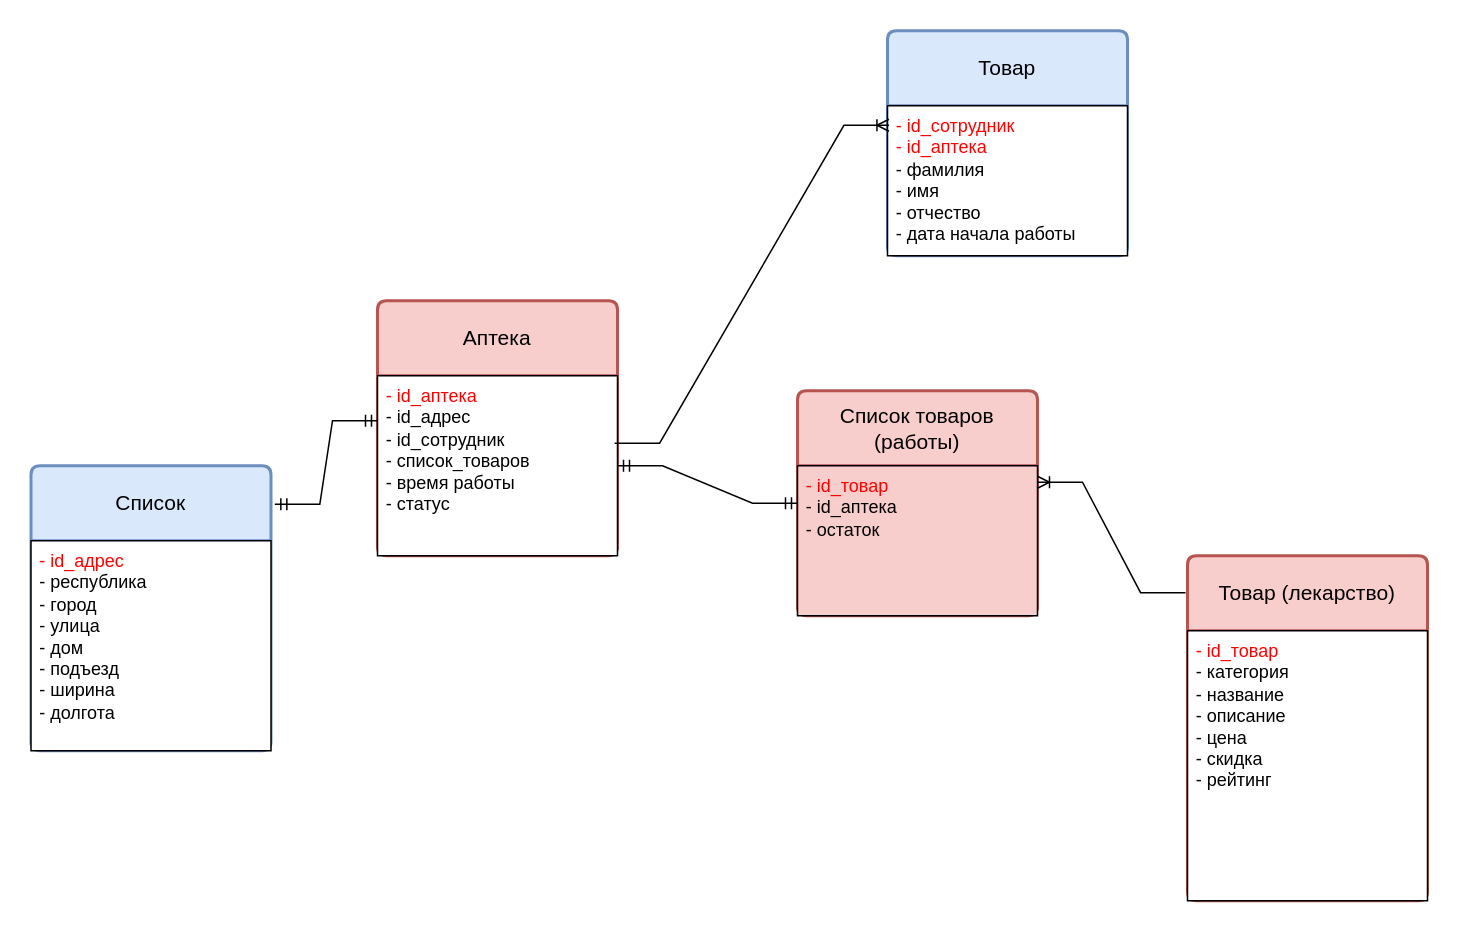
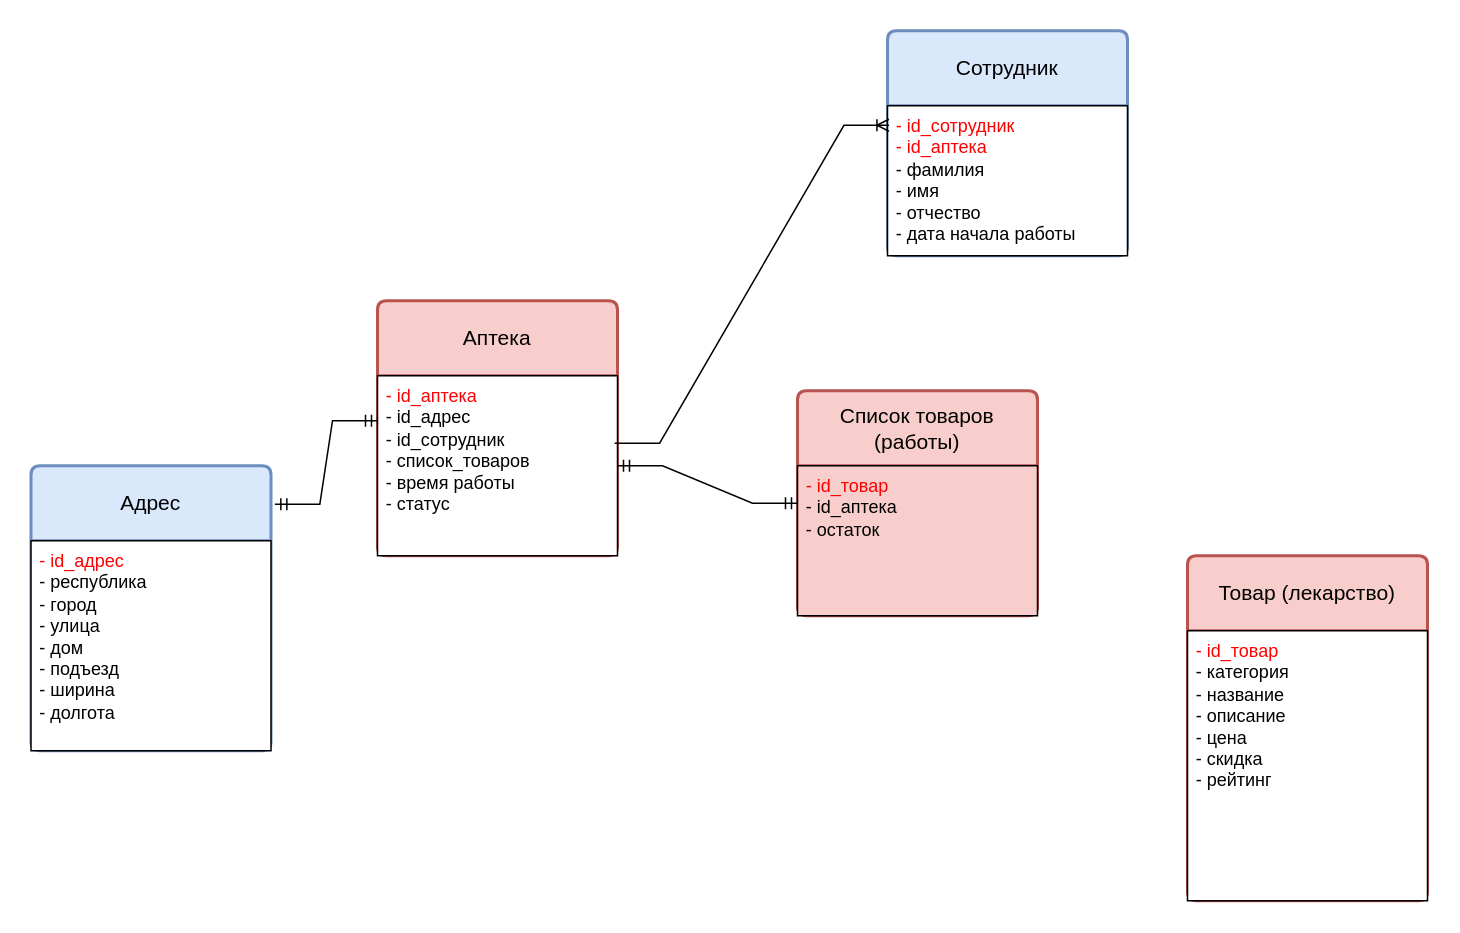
- <mxCell id="13" value="Товар" style="swimlane;childLayout=stackLayout;horizontal=1;startSize=50;horizontalStack=0;rounded=1;fontSize=14;fontStyle=0;strokeWidth=2;resizeParent=0;resizeLast=1;shadow=0;dashed=0;align=center;arcSize=4;whiteSpace=wrap;html=1;fillColor=#dae8fc;strokeColor=#6c8ebf;" parent="1" vertex="1"><mxGeometry x="591" y="20" width="160" height="150" as="geometry" /></mxCell>
+ <mxCell id="13" value="Сотрудник" style="swimlane;childLayout=stackLayout;horizontal=1;startSize=50;horizontalStack=0;rounded=1;fontSize=14;fontStyle=0;strokeWidth=2;resizeParent=0;resizeLast=1;shadow=0;dashed=0;align=center;arcSize=4;whiteSpace=wrap;html=1;fillColor=#dae8fc;strokeColor=#6c8ebf;" parent="1" vertex="1"><mxGeometry x="591" y="20" width="160" height="150" as="geometry" /></mxCell>
- <mxCell id="9" value="Список" style="swimlane;childLayout=stackLayout;horizontal=1;startSize=50;horizontalStack=0;rounded=1;fontSize=14;fontStyle=0;strokeWidth=2;resizeParent=0;resizeLast=1;shadow=0;dashed=0;align=center;arcSize=4;whiteSpace=wrap;html=1;fillColor=#dae8fc;strokeColor=#6c8ebf;" parent="1" vertex="1"><mxGeometry x="20" y="310" width="160" height="190" as="geometry" /></mxCell>
+ <mxCell id="9" value="Адрес" style="swimlane;childLayout=stackLayout;horizontal=1;startSize=50;horizontalStack=0;rounded=1;fontSize=14;fontStyle=0;strokeWidth=2;resizeParent=0;resizeLast=1;shadow=0;dashed=0;align=center;arcSize=4;whiteSpace=wrap;html=1;fillColor=#dae8fc;strokeColor=#6c8ebf;" parent="1" vertex="1"><mxGeometry x="20" y="310" width="160" height="190" as="geometry" /></mxCell>
- <mxCell id="12" value="" style="edgeStyle=entityRelationEdgeStyle;fontSize=12;html=1;endArrow=ERoneToMany;rounded=0;exitX=-0.008;exitY=0.107;exitDx=0;exitDy=0;exitPerimeter=0;entryX=1;entryY=0.11;entryDx=0;entryDy=0;entryPerimeter=0;" parent="1" source="4" target="7" edge="1"><mxGeometry width="100" height="100" relative="1" as="geometry"><mxPoint x="802" y="310" as="sourcePoint" /><mxPoint x="721" y="269" as="targetPoint" /></mxGeometry></mxCell>
